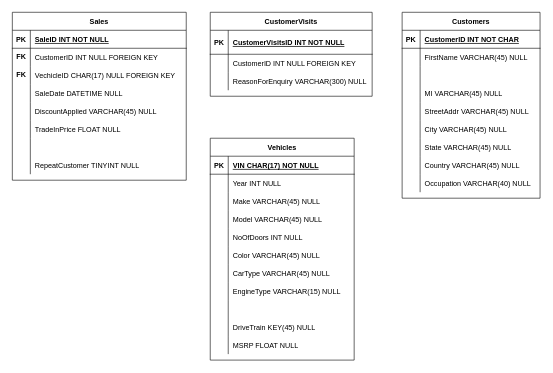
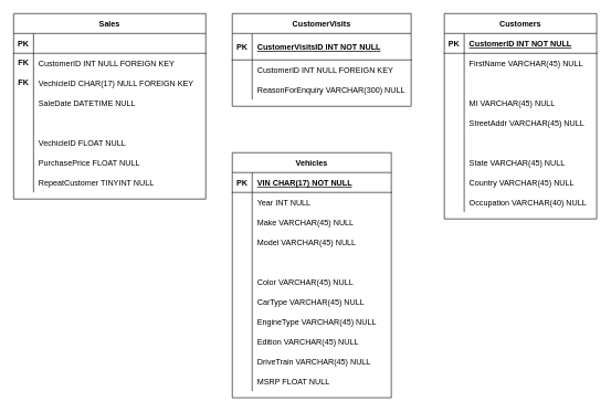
- <mxCell id="7" value="SaleID INT NOT NULL " style="shape=partialRectangle;overflow=hidden;connectable=0;fillColor=none;top=0;left=0;bottom=0;right=0;align=left;spacingLeft=6;fontStyle=5;" vertex="1" parent="5"><mxGeometry x="30" width="260" height="30" as="geometry" /></mxCell>
- <mxCell id="42" value="CustomerID INT NOT CHAR " style="shape=partialRectangle;overflow=hidden;connectable=0;fillColor=none;top=0;left=0;bottom=0;right=0;align=left;spacingLeft=6;fontStyle=5;" vertex="1" parent="40"><mxGeometry x="30" width="200" height="30" as="geometry" /></mxCell>
+ <mxCell id="42" value="CustomerID INT NOT NULL " style="shape=partialRectangle;overflow=hidden;connectable=0;fillColor=none;top=0;left=0;bottom=0;right=0;align=left;spacingLeft=6;fontStyle=5;" vertex="1" parent="40"><mxGeometry x="30" width="200" height="30" as="geometry" /></mxCell>
- <mxCell id="19" value="DiscountApplied VARCHAR(45) NULL" style="shape=partialRectangle;overflow=hidden;connectable=0;fillColor=none;top=0;left=0;bottom=0;right=0;align=left;spacingLeft=6;" vertex="1" parent="17"><mxGeometry x="30" width="260" height="30" as="geometry" /></mxCell>
- <mxCell id="56" value="City VARCHAR(45) NULL" style="shape=partialRectangle;overflow=hidden;connectable=0;fillColor=none;top=0;left=0;bottom=0;right=0;align=left;spacingLeft=6;" vertex="1" parent="54"><mxGeometry x="30" width="200" height="30" as="geometry" /></mxCell>
- <mxCell id="22" value="TradeInPrice FLOAT NULL" style="shape=partialRectangle;overflow=hidden;connectable=0;fillColor=none;top=0;left=0;bottom=0;right=0;align=left;spacingLeft=6;" vertex="1" parent="20"><mxGeometry x="30" width="260" height="30" as="geometry" /></mxCell>
+ <mxCell id="22" value="VechicleID FLOAT NULL" style="shape=partialRectangle;overflow=hidden;connectable=0;fillColor=none;top=0;left=0;bottom=0;right=0;align=left;spacingLeft=6;" vertex="1" parent="20"><mxGeometry x="30" width="260" height="30" as="geometry" /></mxCell>
+ <mxCell id="25" value="PurchasePrice FLOAT NULL" style="shape=partialRectangle;overflow=hidden;connectable=0;fillColor=none;top=0;left=0;bottom=0;right=0;align=left;spacingLeft=6;" vertex="1" parent="23"><mxGeometry x="30" width="260" height="30" as="geometry" /></mxCell>
- <mxCell id="81" value="NoOfDoors INT NULL" style="shape=partialRectangle;overflow=hidden;connectable=0;fillColor=none;top=0;left=0;bottom=0;right=0;align=left;spacingLeft=6;" vertex="1" parent="79"><mxGeometry x="30" width="210" height="30" as="geometry" /></mxCell>
- <mxCell id="90" value="EngineType VARCHAR(15) NULL" style="shape=partialRectangle;overflow=hidden;connectable=0;fillColor=none;top=0;left=0;bottom=0;right=0;align=left;spacingLeft=6;" vertex="1" parent="88"><mxGeometry x="30" width="210" height="30" as="geometry" /></mxCell>
+ <mxCell id="90" value="EngineType VARCHAR(45) NULL" style="shape=partialRectangle;overflow=hidden;connectable=0;fillColor=none;top=0;left=0;bottom=0;right=0;align=left;spacingLeft=6;" vertex="1" parent="88"><mxGeometry x="30" width="210" height="30" as="geometry" /></mxCell>
+ <mxCell id="93" value="Edition VARCHAR(45) NULL" style="shape=partialRectangle;overflow=hidden;connectable=0;fillColor=none;top=0;left=0;bottom=0;right=0;align=left;spacingLeft=6;" vertex="1" parent="91"><mxGeometry x="30" width="210" height="30" as="geometry" /></mxCell>
- <mxCell id="96" value="DriveTrain KEY(45) NULL" style="shape=partialRectangle;overflow=hidden;connectable=0;fillColor=none;top=0;left=0;bottom=0;right=0;align=left;spacingLeft=6;" vertex="1" parent="94"><mxGeometry x="30" width="210" height="30" as="geometry" /></mxCell>
+ <mxCell id="96" value="DriveTrain VARCHAR(45) NULL" style="shape=partialRectangle;overflow=hidden;connectable=0;fillColor=none;top=0;left=0;bottom=0;right=0;align=left;spacingLeft=6;" vertex="1" parent="94"><mxGeometry x="30" width="210" height="30" as="geometry" /></mxCell>
